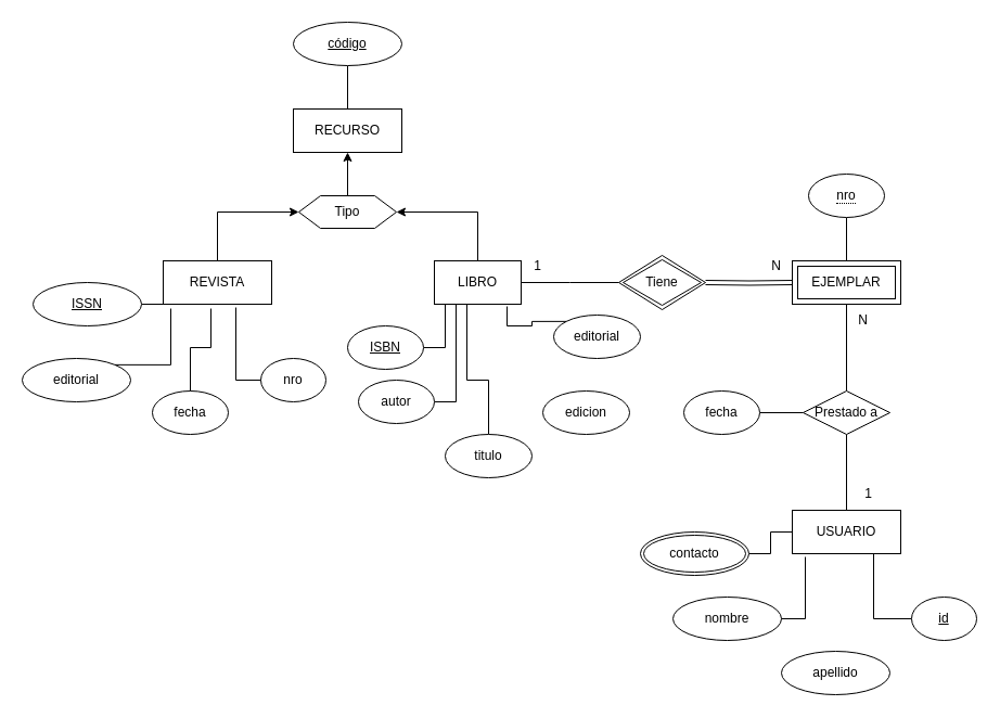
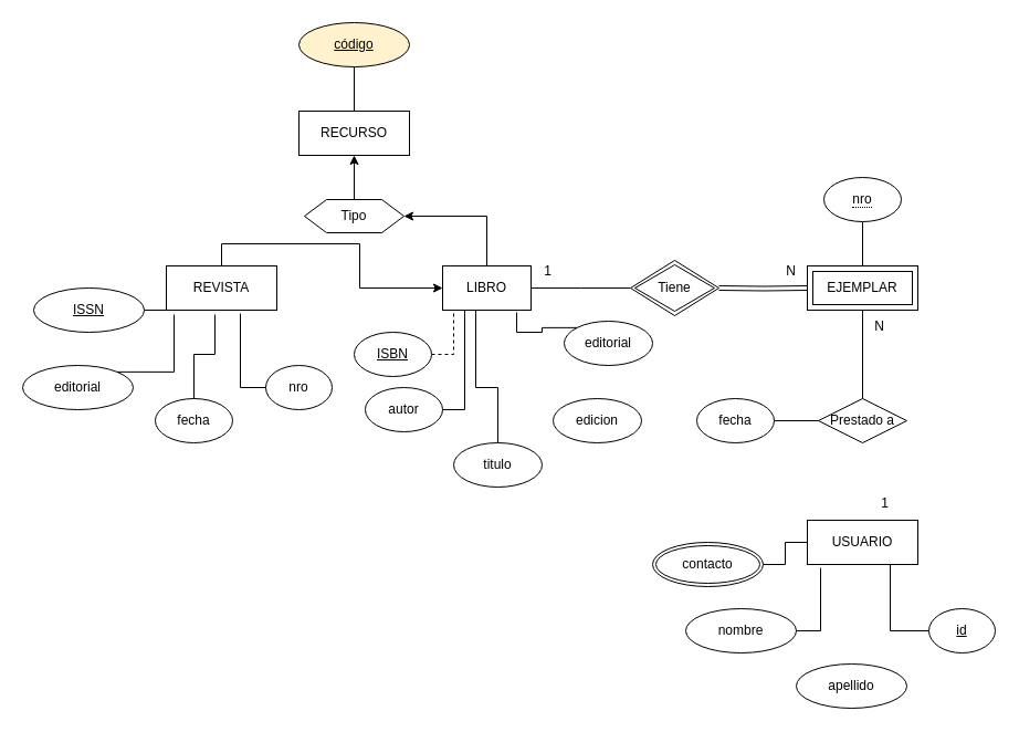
- <mxCell id="15" value="código" style="ellipse;whiteSpace=wrap;html=1;align=center;fontStyle=4;" parent="1" vertex="1"><mxGeometry x="270" y="20" width="100" height="40" as="geometry" /></mxCell>
+ <mxCell id="15" value="código" style="ellipse;whiteSpace=wrap;html=1;align=center;fontStyle=4;fillColor=#fff2cc;" parent="1" vertex="1"><mxGeometry x="270" y="20" width="100" height="40" as="geometry" /></mxCell>
- <mxCell id="11" style="edgeStyle=orthogonalEdgeStyle;rounded=0;orthogonalLoop=1;jettySize=auto;html=1;exitX=0.5;exitY=0;exitDx=0;exitDy=0;entryX=0;entryY=0.5;entryDx=0;entryDy=0;" parent="1" source="12" target="17" edge="1"><mxGeometry relative="1" as="geometry" /></mxCell>
+ <mxCell id="11" style="edgeStyle=orthogonalEdgeStyle;rounded=0;orthogonalLoop=1;jettySize=auto;html=1;exitX=0.5;exitY=0;exitDx=0;exitDy=0;" parent="1" source="12" target="4" edge="1"><mxGeometry relative="1" as="geometry" /></mxCell>
- <mxCell id="26" style="edgeStyle=orthogonalEdgeStyle;rounded=0;orthogonalLoop=1;jettySize=auto;html=1;exitX=1;exitY=0.5;exitDx=0;exitDy=0;entryX=0.25;entryY=1;entryDx=0;entryDy=0;endArrow=none;endFill=0;" parent="1" source="27" target="4" edge="1"><mxGeometry relative="1" as="geometry"><Array as="points"><mxPoint x="410" y="320" /><mxPoint x="410" y="280" /></Array></mxGeometry></mxCell>
+ <mxCell id="26" style="edgeStyle=orthogonalEdgeStyle;rounded=0;orthogonalLoop=1;jettySize=auto;html=1;exitX=1;exitY=0.5;exitDx=0;exitDy=0;entryX=0.25;entryY=1;entryDx=0;entryDy=0;endArrow=none;endFill=0;dashed=1;" parent="1" source="27" target="4" edge="1"><mxGeometry relative="1" as="geometry"><Array as="points"><mxPoint x="410" y="320" /><mxPoint x="410" y="280" /></Array></mxGeometry></mxCell>
- <mxCell id="9" style="edgeStyle=orthogonalEdgeStyle;rounded=0;orthogonalLoop=1;jettySize=auto;html=1;exitX=0.5;exitY=1;exitDx=0;exitDy=0;entryX=0.5;entryY=0;entryDx=0;entryDy=0;endArrow=none;endFill=0;" parent="1" source="10" target="7" edge="1"><mxGeometry relative="1" as="geometry" /></mxCell>
